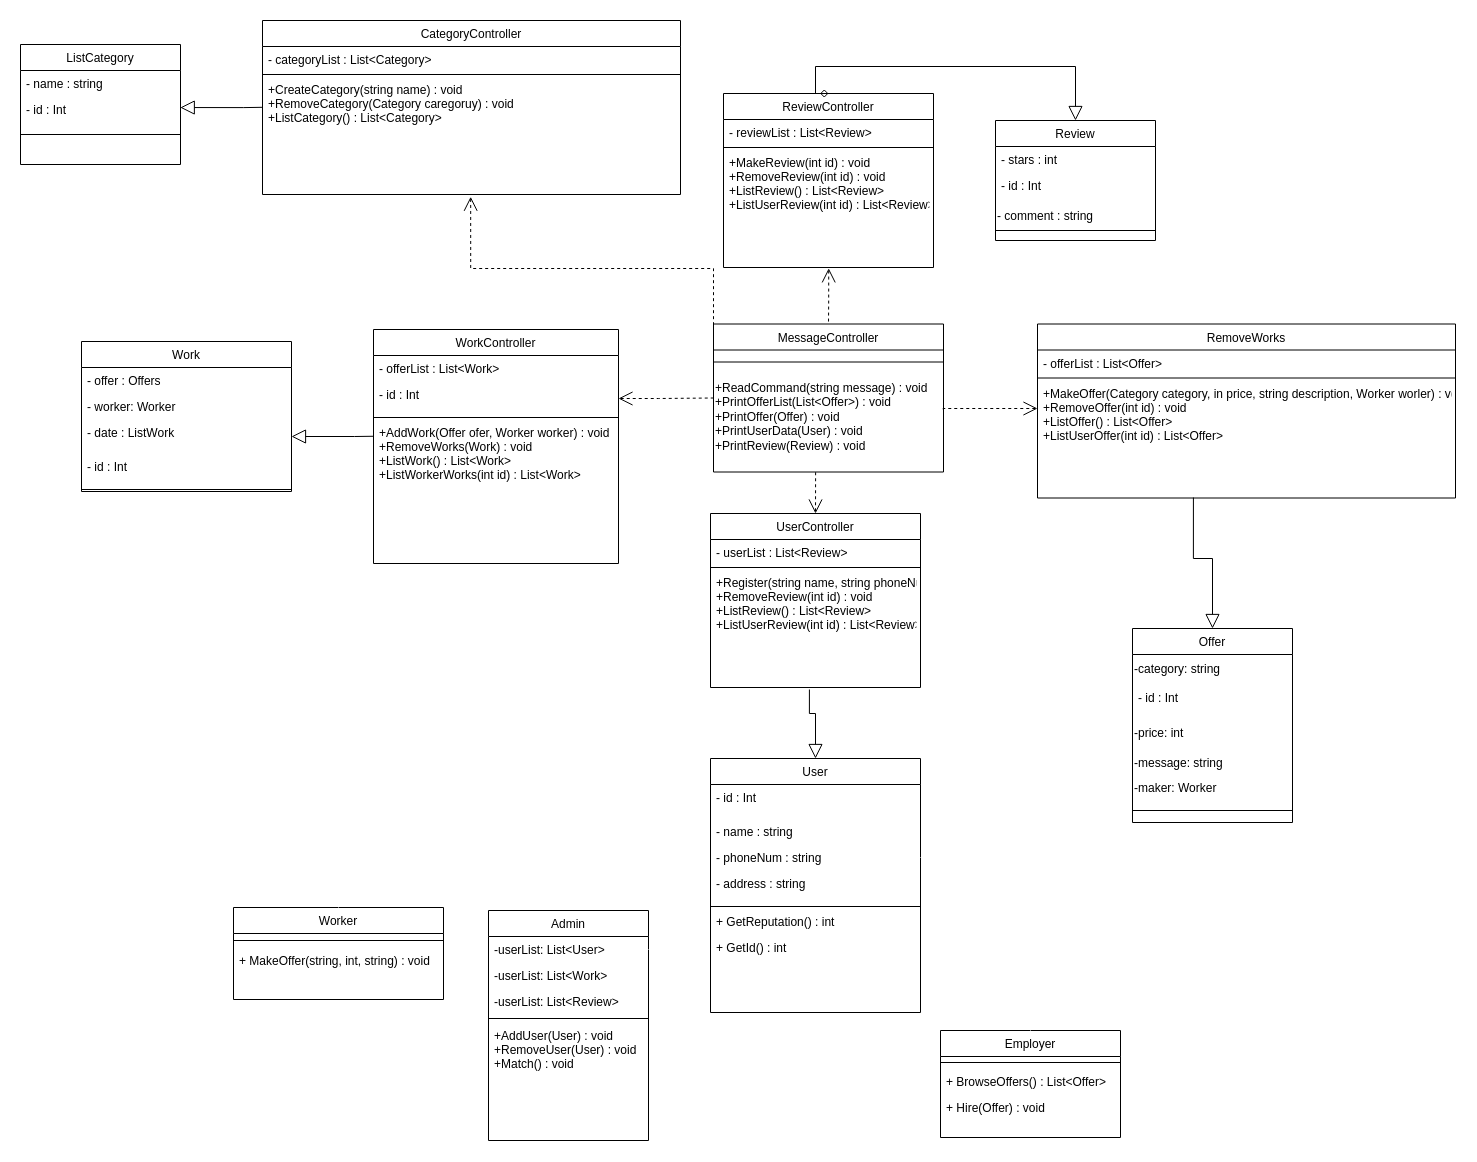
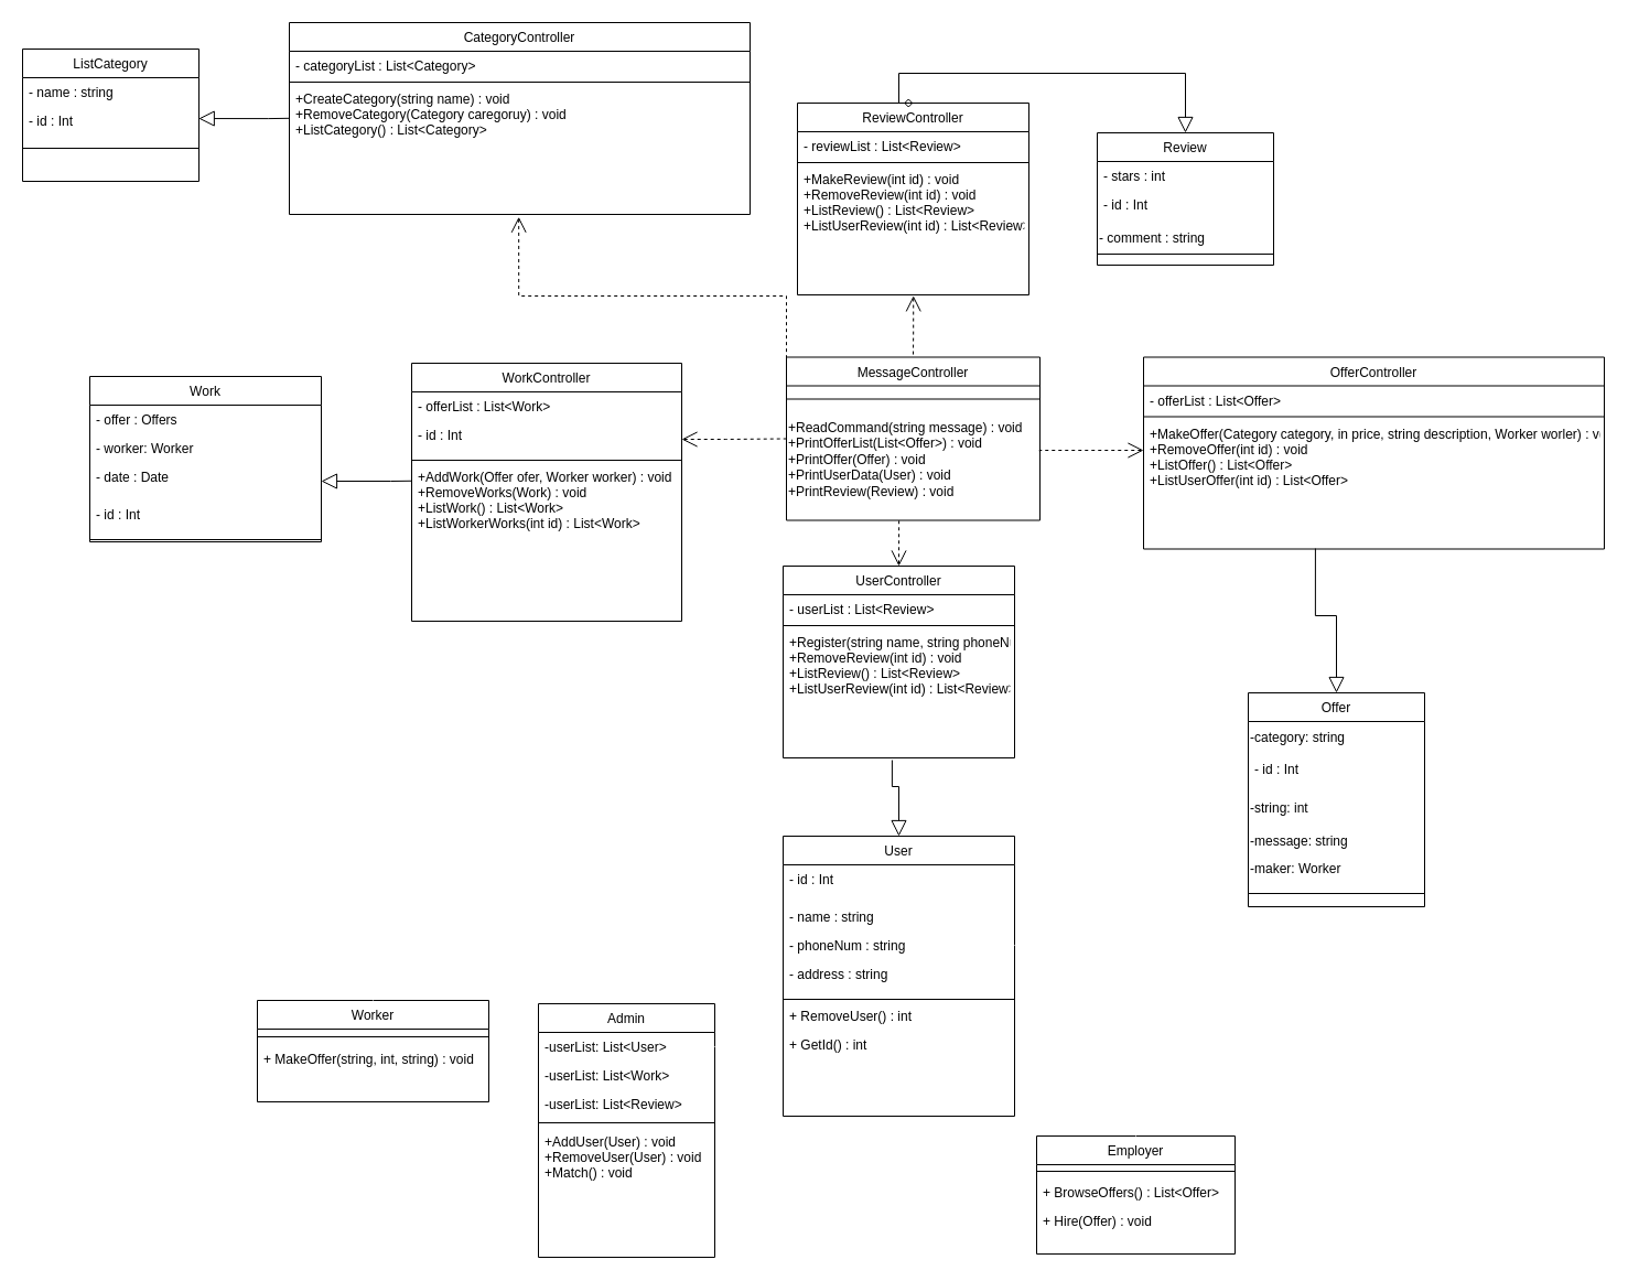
- <mxCell id="53" value="RemoveWorks" style="swimlane;fontStyle=0;align=center;verticalAlign=top;childLayout=stackLayout;horizontal=1;startSize=26;horizontalStack=0;resizeParent=1;resizeLast=0;collapsible=1;marginBottom=0;rounded=0;shadow=0;strokeWidth=1;" parent="1" vertex="1"><mxGeometry x="1037" y="323.5" width="418" height="174" as="geometry"><mxRectangle x="550" y="140" width="160" height="26" as="alternateBounds" /></mxGeometry></mxCell>
+ <mxCell id="53" value="OfferController" style="swimlane;fontStyle=0;align=center;verticalAlign=top;childLayout=stackLayout;horizontal=1;startSize=26;horizontalStack=0;resizeParent=1;resizeLast=0;collapsible=1;marginBottom=0;rounded=0;shadow=0;strokeWidth=1;" parent="1" vertex="1"><mxGeometry x="1037" y="323.5" width="418" height="174" as="geometry"><mxRectangle x="550" y="140" width="160" height="26" as="alternateBounds" /></mxGeometry></mxCell>
- <mxCell id="41" value="- date : ListWork" style="text;align=left;verticalAlign=top;spacingLeft=4;spacingRight=4;overflow=hidden;rotatable=0;points=[[0,0.5],[1,0.5]];portConstraint=eastwest;rounded=0;shadow=0;html=0;" parent="38" vertex="1"><mxGeometry y="78" width="210" height="34" as="geometry" /></mxCell>
+ <mxCell id="41" value="- date : Date" style="text;align=left;verticalAlign=top;spacingLeft=4;spacingRight=4;overflow=hidden;rotatable=0;points=[[0,0.5],[1,0.5]];portConstraint=eastwest;rounded=0;shadow=0;html=0;" parent="38" vertex="1"><mxGeometry y="78" width="210" height="34" as="geometry" /></mxCell>
- <mxCell id="20" value="-price: int" style="text;html=1;align=left;verticalAlign=middle;resizable=0;points=[];autosize=1;strokeColor=none;fillColor=none;" parent="17" vertex="1"><mxGeometry y="90" width="160" height="30" as="geometry" /></mxCell>
+ <mxCell id="20" value="-string: int" style="text;html=1;align=left;verticalAlign=middle;resizable=0;points=[];autosize=1;strokeColor=none;fillColor=none;" parent="17" vertex="1"><mxGeometry y="90" width="160" height="30" as="geometry" /></mxCell>
- <mxCell id="8" value="+ GetReputation() : int" style="text;align=left;verticalAlign=top;spacingLeft=4;spacingRight=4;overflow=hidden;rotatable=0;points=[[0,0.5],[1,0.5]];portConstraint=eastwest;" parent="2" vertex="1"><mxGeometry y="150" width="210" height="26" as="geometry" /></mxCell>
+ <mxCell id="8" value="+ RemoveUser() : int" style="text;align=left;verticalAlign=top;spacingLeft=4;spacingRight=4;overflow=hidden;rotatable=0;points=[[0,0.5],[1,0.5]];portConstraint=eastwest;" parent="2" vertex="1"><mxGeometry y="150" width="210" height="26" as="geometry" /></mxCell>
